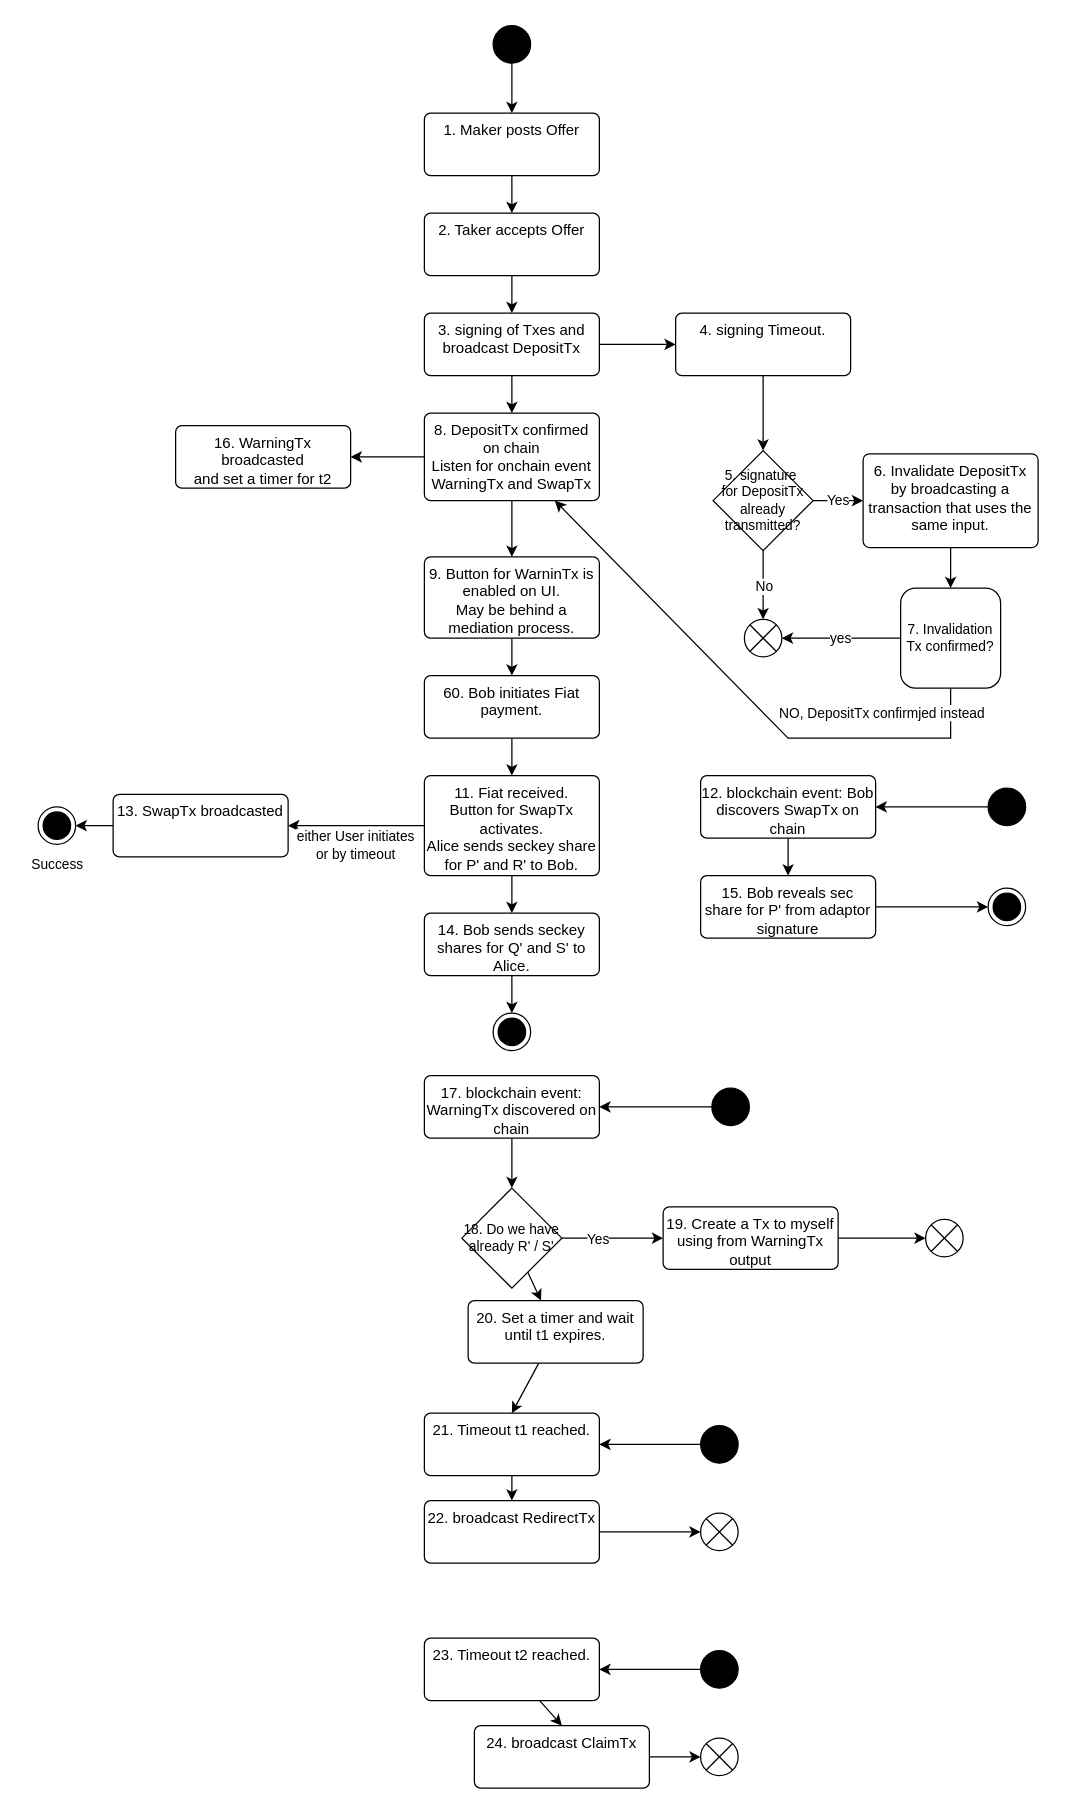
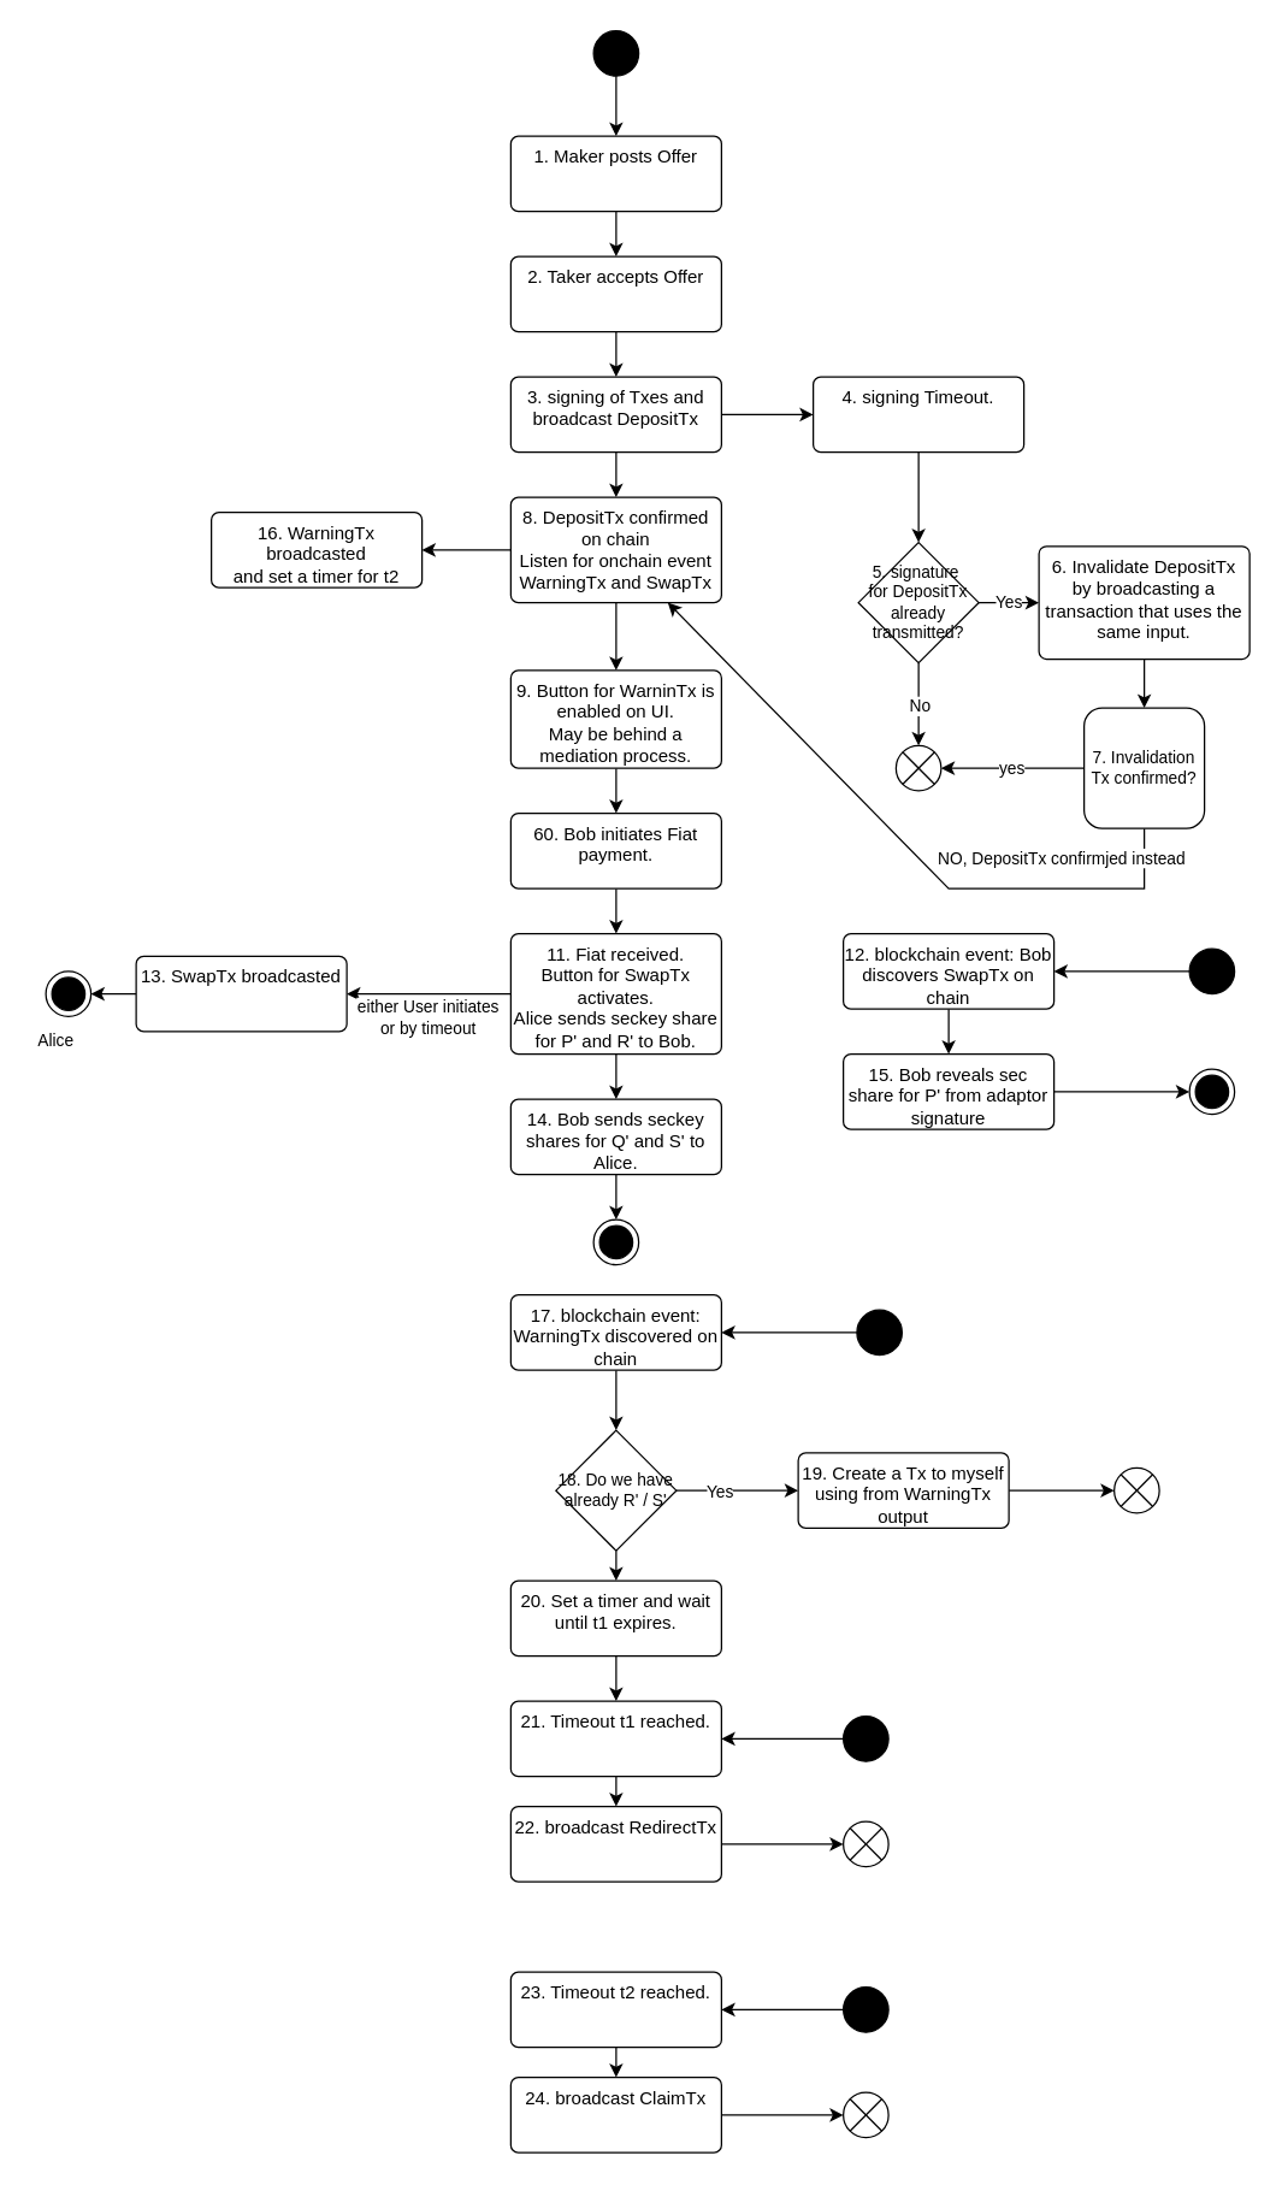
- <mxCell id="42" value="&lt;h1&gt;&lt;span style=&quot;background-color: initial; font-size: 11px; font-weight: normal;&quot;&gt;Success&lt;/span&gt;&lt;br&gt;&lt;/h1&gt;" style="text;html=1;strokeColor=none;fillColor=none;spacing=5;spacingTop=-20;whiteSpace=wrap;overflow=hidden;rounded=0;fontSize=11;fontFamily=Helvetica;fontColor=default;" vertex="1" parent="1"><mxGeometry x="20" y="670" width="90" height="50" as="geometry" /></mxCell>
+ <mxCell id="42" value="&lt;h1&gt;&lt;span style=&quot;background-color: initial; font-size: 11px; font-weight: normal;&quot;&gt;Alice&lt;/span&gt;&lt;br&gt;&lt;/h1&gt;" style="text;html=1;strokeColor=none;fillColor=none;spacing=5;spacingTop=-20;whiteSpace=wrap;overflow=hidden;rounded=0;fontSize=11;fontFamily=Helvetica;fontColor=default;" vertex="1" parent="1"><mxGeometry x="20" y="670" width="90" height="50" as="geometry" /></mxCell>
- <mxCell id="61" value="20. Set a timer and wait until t1 expires." style="html=1;align=center;verticalAlign=top;rounded=1;absoluteArcSize=1;arcSize=10;dashed=0;whiteSpace=wrap;" vertex="1" parent="1"><mxGeometry x="374" y="1040" width="140" height="50" as="geometry" /></mxCell>
+ <mxCell id="61" value="20. Set a timer and wait until t1 expires." style="html=1;align=center;verticalAlign=top;rounded=1;absoluteArcSize=1;arcSize=10;dashed=0;whiteSpace=wrap;" vertex="1" parent="1"><mxGeometry x="339" y="1050" width="140" height="50" as="geometry" /></mxCell>
- <mxCell id="73" value="24. broadcast ClaimTx" style="html=1;align=center;verticalAlign=top;rounded=1;absoluteArcSize=1;arcSize=10;dashed=0;whiteSpace=wrap;" vertex="1" parent="1"><mxGeometry x="379" y="1380" width="140" height="50" as="geometry" /></mxCell>
+ <mxCell id="73" value="24. broadcast ClaimTx" style="html=1;align=center;verticalAlign=top;rounded=1;absoluteArcSize=1;arcSize=10;dashed=0;whiteSpace=wrap;" vertex="1" parent="1"><mxGeometry x="339" y="1380" width="140" height="50" as="geometry" /></mxCell>
